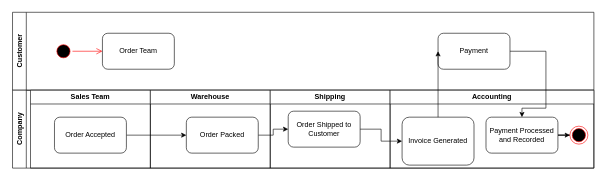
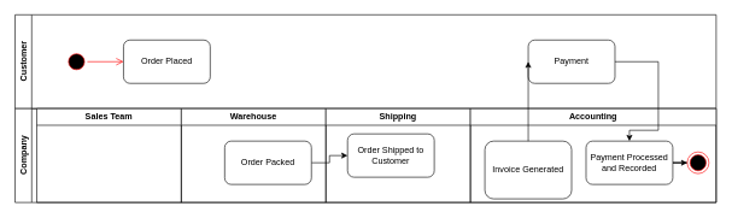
- <mxCell id="5" value="&lt;div&gt;Order Team&lt;/div&gt;" style="rounded=1;whiteSpace=wrap;html=1;" vertex="1" parent="2"><mxGeometry x="150" y="35" width="120" height="60" as="geometry" /></mxCell>
+ <mxCell id="5" value="&lt;div&gt;Order Placed&lt;/div&gt;" style="rounded=1;whiteSpace=wrap;html=1;" vertex="1" parent="2"><mxGeometry x="150" y="35" width="120" height="60" as="geometry" /></mxCell>
- <mxCell id="21" value="" style="edgeStyle=orthogonalEdgeStyle;rounded=0;orthogonalLoop=1;jettySize=auto;html=1;" edge="1" parent="7" source="15" target="17"><mxGeometry relative="1" as="geometry" /></mxCell>
- <mxCell id="11" value="Order Accepted" style="rounded=1;whiteSpace=wrap;html=1;" vertex="1" parent="10"><mxGeometry x="40" y="45" width="120" height="60" as="geometry" /></mxCell>
- <mxCell id="8" value="" style="edgeStyle=orthogonalEdgeStyle;rounded=0;orthogonalLoop=1;jettySize=auto;html=1;" edge="1" parent="7" source="11" target="13"><mxGeometry relative="1" as="geometry" /></mxCell>
